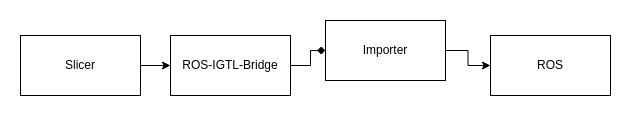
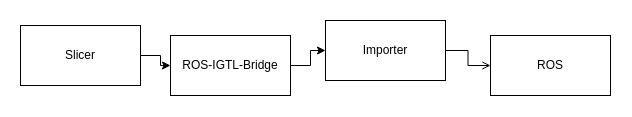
- <mxCell id="2" value="" style="edgeStyle=orthogonalEdgeStyle;rounded=0;orthogonalLoop=1;jettySize=auto;html=1;endArrow=diamond;" edge="1" parent="1" source="3" target="7"><mxGeometry relative="1" as="geometry" /></mxCell>
+ <mxCell id="2" value="" style="edgeStyle=orthogonalEdgeStyle;rounded=0;orthogonalLoop=1;jettySize=auto;html=1;" edge="1" parent="1" source="3" target="7"><mxGeometry relative="1" as="geometry" /></mxCell>
- <mxCell id="5" value="Slicer" style="rounded=0;whiteSpace=wrap;html=1;shadow=0;glass=0;comic=0;strokeColor=#000000;fillColor=#FFFFFF;gradientColor=none;" vertex="1" parent="1"><mxGeometry x="20" y="35" width="120" height="60" as="geometry" /></mxCell>
+ <mxCell id="5" value="Slicer" style="rounded=0;whiteSpace=wrap;html=1;shadow=0;glass=0;comic=0;strokeColor=#000000;fillColor=#FFFFFF;gradientColor=none;" vertex="1" parent="1"><mxGeometry x="20" y="25" width="120" height="60" as="geometry" /></mxCell>
- <mxCell id="6" value="" style="edgeStyle=orthogonalEdgeStyle;rounded=0;orthogonalLoop=1;jettySize=auto;html=1;" edge="1" parent="1" source="7" target="8"><mxGeometry relative="1" as="geometry" /></mxCell>
+ <mxCell id="6" value="" style="edgeStyle=orthogonalEdgeStyle;rounded=0;orthogonalLoop=1;jettySize=auto;html=1;endArrow=open;" edge="1" parent="1" source="7" target="8"><mxGeometry relative="1" as="geometry" /></mxCell>
